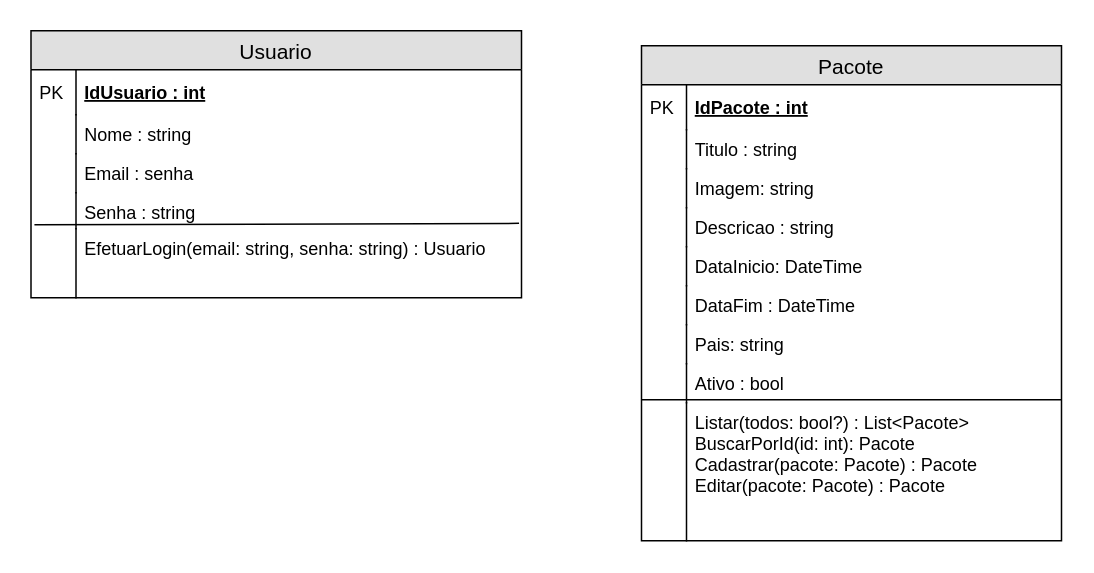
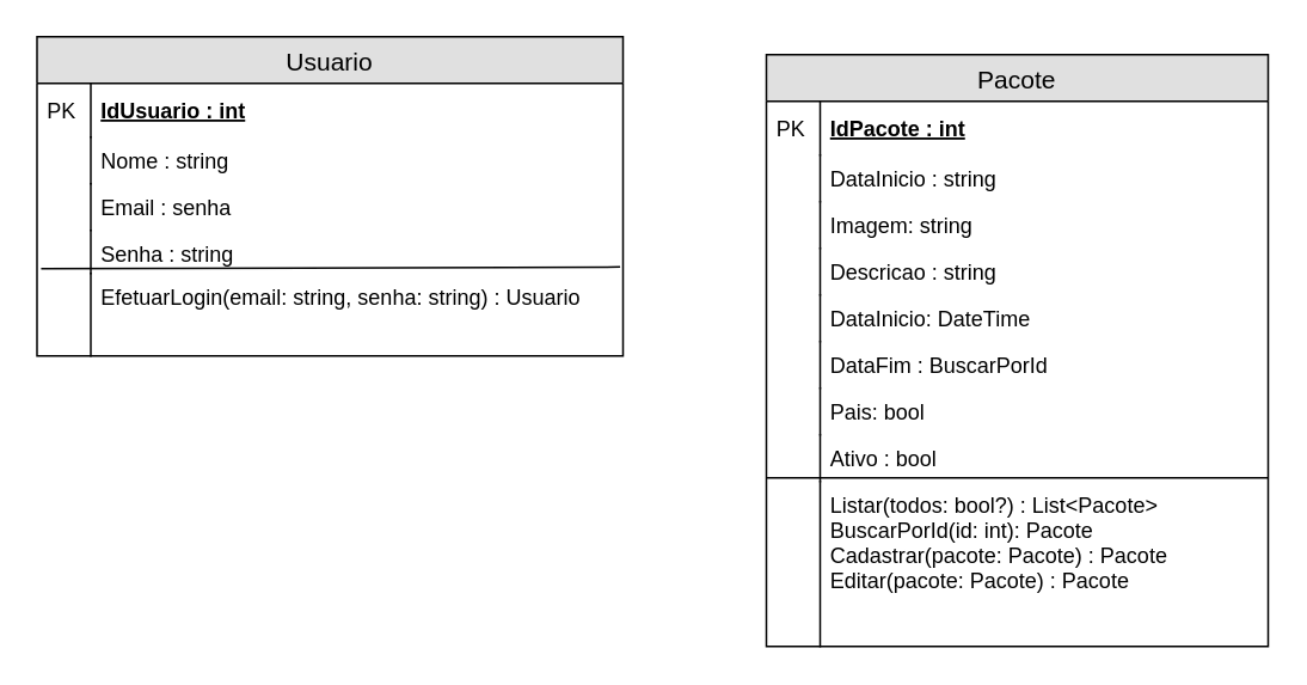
- <mxCell id="17" value="Titulo : string" style="shape=partialRectangle;top=0;left=0;right=0;bottom=0;align=left;verticalAlign=top;fillColor=none;spacingLeft=34;spacingRight=4;overflow=hidden;rotatable=0;points=[[0,0.5],[1,0.5]];portConstraint=eastwest;dropTarget=0;fontSize=12;" vertex="1" parent="14"><mxGeometry y="56" width="280" height="26" as="geometry" /></mxCell>
+ <mxCell id="17" value="DataInicio : string" style="shape=partialRectangle;top=0;left=0;right=0;bottom=0;align=left;verticalAlign=top;fillColor=none;spacingLeft=34;spacingRight=4;overflow=hidden;rotatable=0;points=[[0,0.5],[1,0.5]];portConstraint=eastwest;dropTarget=0;fontSize=12;" vertex="1" parent="14"><mxGeometry y="56" width="280" height="26" as="geometry" /></mxCell>
- <mxCell id="25" value="DataFim : DateTime" style="shape=partialRectangle;top=0;left=0;right=0;bottom=0;align=left;verticalAlign=top;fillColor=none;spacingLeft=34;spacingRight=4;overflow=hidden;rotatable=0;points=[[0,0.5],[1,0.5]];portConstraint=eastwest;dropTarget=0;fontSize=12;" vertex="1" parent="14"><mxGeometry y="160" width="280" height="26" as="geometry" /></mxCell>
+ <mxCell id="25" value="DataFim : BuscarPorId" style="shape=partialRectangle;top=0;left=0;right=0;bottom=0;align=left;verticalAlign=top;fillColor=none;spacingLeft=34;spacingRight=4;overflow=hidden;rotatable=0;points=[[0,0.5],[1,0.5]];portConstraint=eastwest;dropTarget=0;fontSize=12;" vertex="1" parent="14"><mxGeometry y="160" width="280" height="26" as="geometry" /></mxCell>
- <mxCell id="27" value="Pais: string" style="shape=partialRectangle;top=0;left=0;right=0;bottom=0;align=left;verticalAlign=top;fillColor=none;spacingLeft=34;spacingRight=4;overflow=hidden;rotatable=0;points=[[0,0.5],[1,0.5]];portConstraint=eastwest;dropTarget=0;fontSize=12;" vertex="1" parent="14"><mxGeometry y="186" width="280" height="26" as="geometry" /></mxCell>
+ <mxCell id="27" value="Pais: bool" style="shape=partialRectangle;top=0;left=0;right=0;bottom=0;align=left;verticalAlign=top;fillColor=none;spacingLeft=34;spacingRight=4;overflow=hidden;rotatable=0;points=[[0,0.5],[1,0.5]];portConstraint=eastwest;dropTarget=0;fontSize=12;" vertex="1" parent="14"><mxGeometry y="186" width="280" height="26" as="geometry" /></mxCell>
